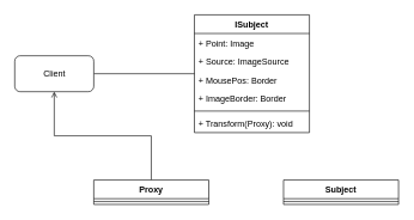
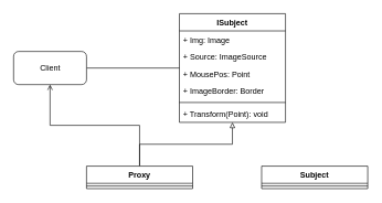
- <mxCell id="3" value="+ Point: Image" style="text;strokeColor=none;fillColor=none;align=left;verticalAlign=top;spacingLeft=4;spacingRight=4;overflow=hidden;rotatable=0;points=[[0,0.5],[1,0.5]];portConstraint=eastwest;" vertex="1" parent="2"><mxGeometry y="26" width="160" height="26" as="geometry" /></mxCell>
+ <mxCell id="3" value="+ Img: Image" style="text;strokeColor=none;fillColor=none;align=left;verticalAlign=top;spacingLeft=4;spacingRight=4;overflow=hidden;rotatable=0;points=[[0,0.5],[1,0.5]];portConstraint=eastwest;" vertex="1" parent="2"><mxGeometry y="26" width="160" height="26" as="geometry" /></mxCell>
- <mxCell id="5" value="+ MousePos: Border" style="text;strokeColor=none;fillColor=none;align=left;verticalAlign=top;spacingLeft=4;spacingRight=4;overflow=hidden;rotatable=0;points=[[0,0.5],[1,0.5]];portConstraint=eastwest;" vertex="1" parent="2"><mxGeometry y="78" width="160" height="26" as="geometry" /></mxCell>
+ <mxCell id="5" value="+ MousePos: Point" style="text;strokeColor=none;fillColor=none;align=left;verticalAlign=top;spacingLeft=4;spacingRight=4;overflow=hidden;rotatable=0;points=[[0,0.5],[1,0.5]];portConstraint=eastwest;" vertex="1" parent="2"><mxGeometry y="78" width="160" height="26" as="geometry" /></mxCell>
- <mxCell id="8" value="+ Transform(Proxy): void" style="text;strokeColor=none;fillColor=none;align=left;verticalAlign=top;spacingLeft=4;spacingRight=4;overflow=hidden;rotatable=0;points=[[0,0.5],[1,0.5]];portConstraint=eastwest;" vertex="1" parent="2"><mxGeometry y="138" width="160" height="26" as="geometry" /></mxCell>
+ <mxCell id="8" value="+ Transform(Point): void" style="text;strokeColor=none;fillColor=none;align=left;verticalAlign=top;spacingLeft=4;spacingRight=4;overflow=hidden;rotatable=0;points=[[0,0.5],[1,0.5]];portConstraint=eastwest;" vertex="1" parent="2"><mxGeometry y="138" width="160" height="26" as="geometry" /></mxCell>
+ <mxCell id="11" style="edgeStyle=orthogonalEdgeStyle;rounded=0;orthogonalLoop=1;jettySize=auto;html=1;endArrow=block;endFill=0;" edge="1" parent="1" source="13" target="2"><mxGeometry relative="1" as="geometry" /></mxCell>
